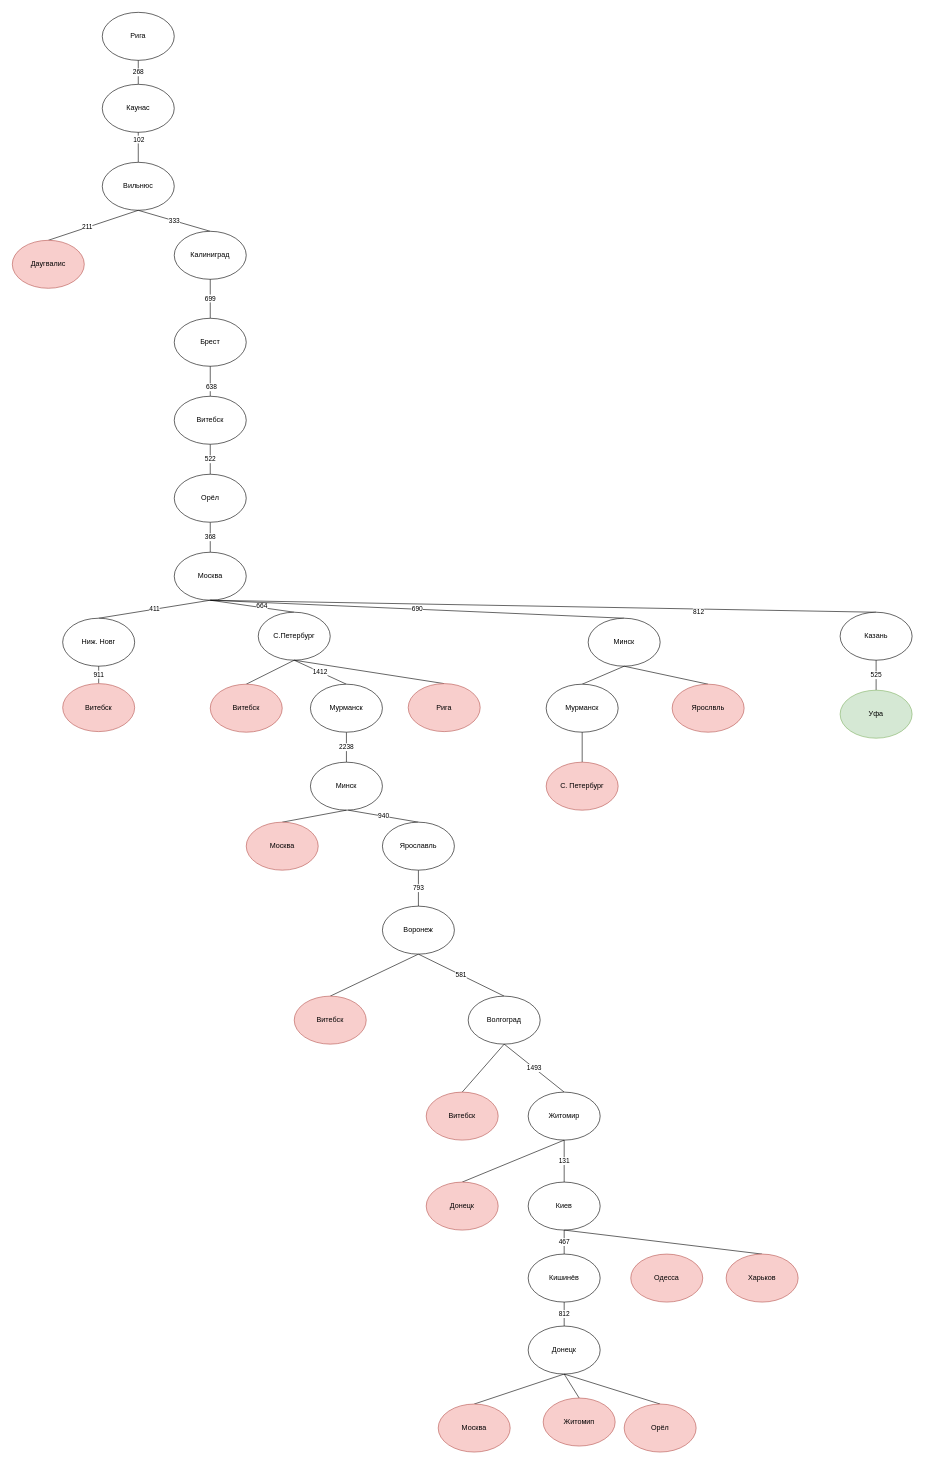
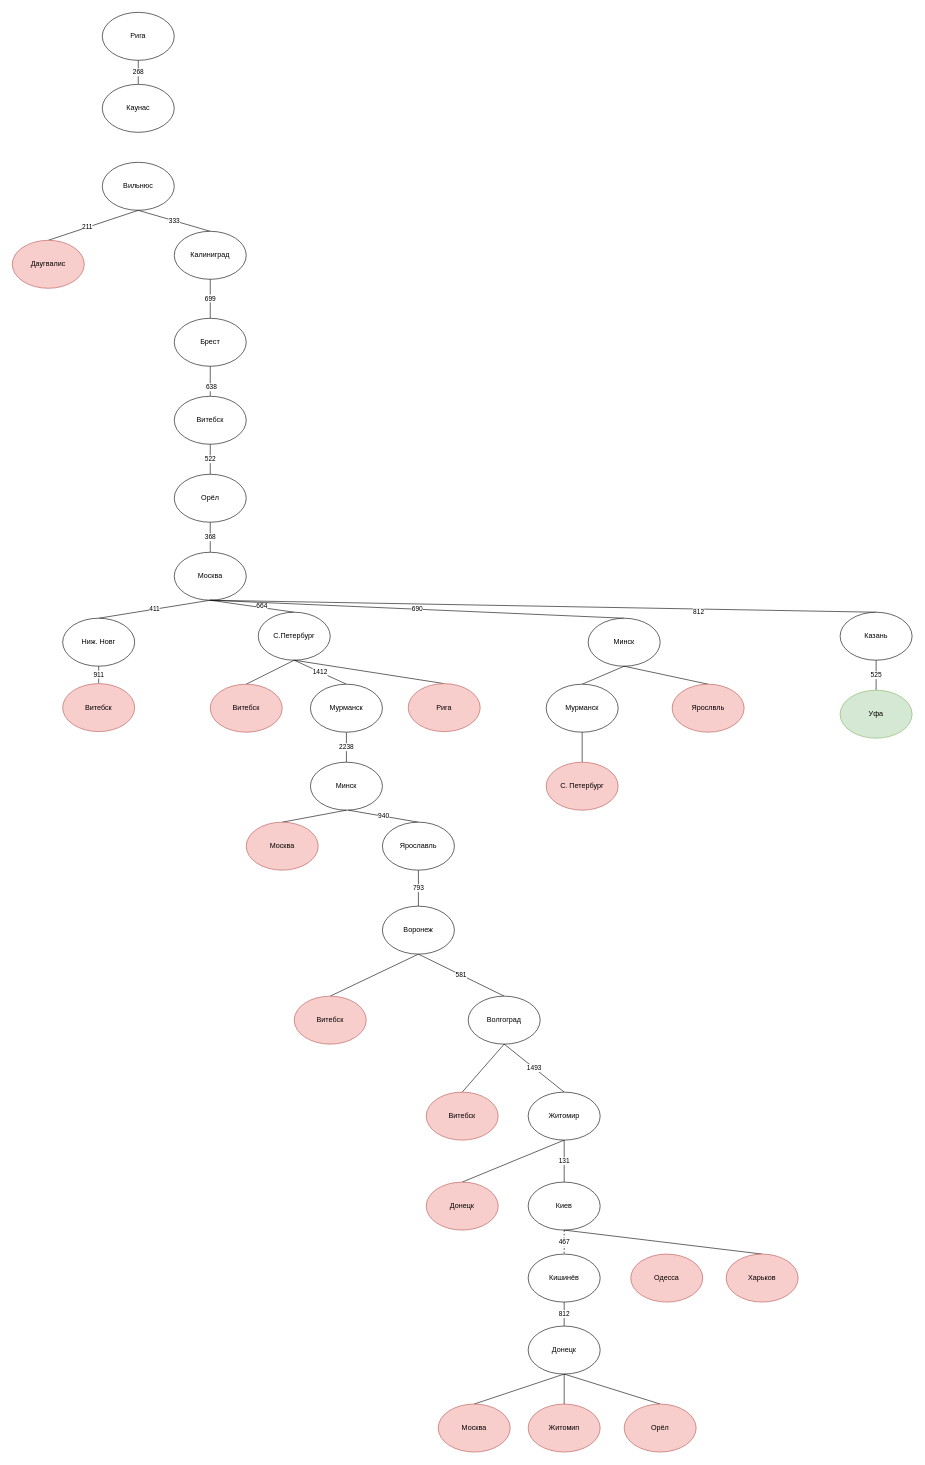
- <mxCell id="5" style="edgeStyle=none;rounded=0;orthogonalLoop=1;jettySize=auto;html=1;exitX=0.5;exitY=0;exitDx=0;exitDy=0;entryX=0.5;entryY=1;entryDx=0;entryDy=0;startArrow=none;startFill=0;endArrow=none;endFill=0;" edge="1" parent="1" source="7" target="4"><mxGeometry relative="1" as="geometry" /></mxCell>
- <mxCell id="6" value="102" style="edgeLabel;html=1;align=center;verticalAlign=middle;resizable=0;points=[];" vertex="1" connectable="0" parent="5"><mxGeometry x="0.56" relative="1" as="geometry"><mxPoint as="offset" /></mxGeometry></mxCell>
- <mxCell id="52" value="467" style="edgeStyle=none;rounded=0;orthogonalLoop=1;jettySize=auto;html=1;exitX=0.5;exitY=1;exitDx=0;exitDy=0;entryX=0.5;entryY=0;entryDx=0;entryDy=0;startArrow=none;startFill=0;endArrow=none;endFill=0;" edge="1" parent="1" source="53" target="55"><mxGeometry relative="1" as="geometry" /></mxCell>
+ <mxCell id="52" value="467" style="edgeStyle=none;rounded=0;orthogonalLoop=1;jettySize=auto;html=1;exitX=0.5;exitY=1;exitDx=0;exitDy=0;entryX=0.5;entryY=0;entryDx=0;entryDy=0;startArrow=none;startFill=0;endArrow=none;endFill=0;dashed=1;" edge="1" parent="1" source="53" target="55"><mxGeometry relative="1" as="geometry" /></mxCell>
- <mxCell id="59" value="Житомип" style="ellipse;whiteSpace=wrap;html=1;fillColor=#f8cecc;strokeColor=#b85450;" vertex="1" parent="1"><mxGeometry x="905" y="2330" width="120" height="80" as="geometry" /></mxCell>
+ <mxCell id="59" value="Житомип" style="ellipse;whiteSpace=wrap;html=1;fillColor=#f8cecc;strokeColor=#b85450;" vertex="1" parent="1"><mxGeometry x="880" y="2340" width="120" height="80" as="geometry" /></mxCell>
